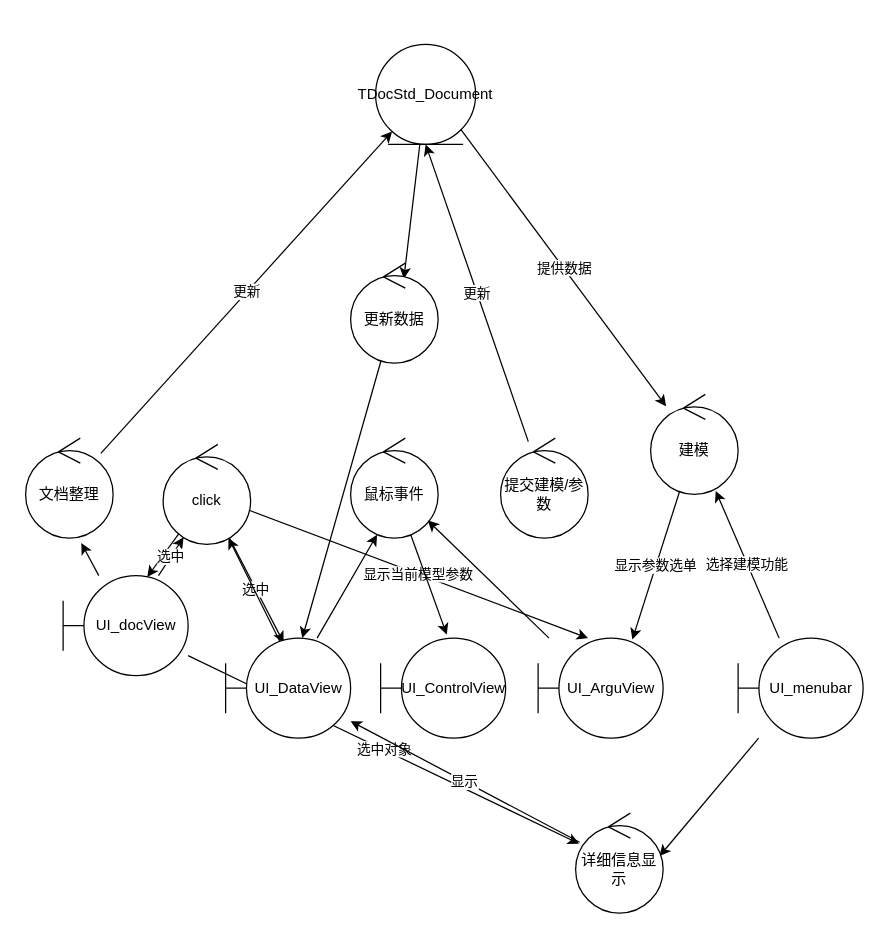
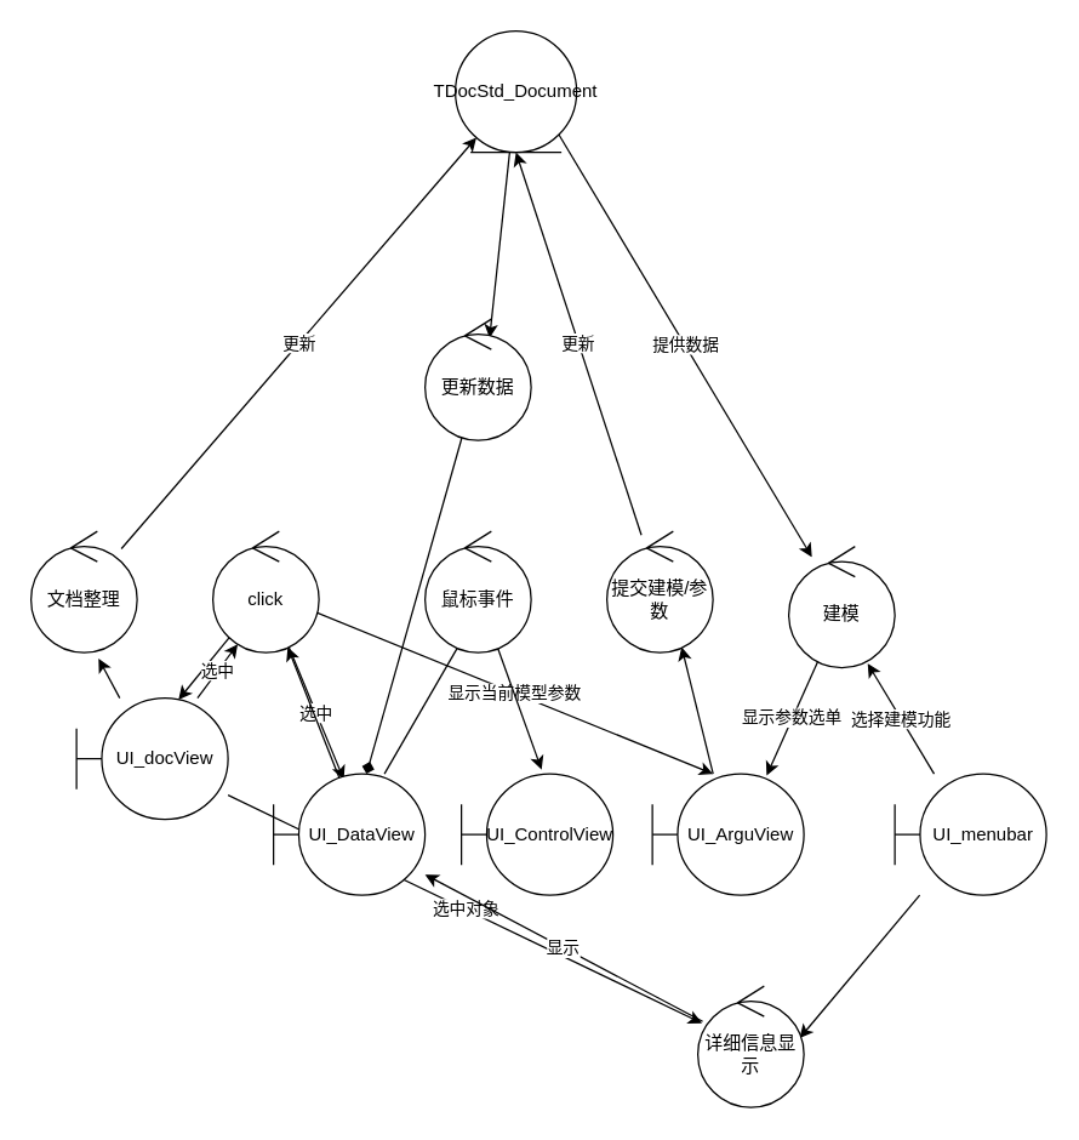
- <mxCell id="3" value="TDocStd_Document" style="ellipse;shape=umlEntity;whiteSpace=wrap;html=1;" parent="1" vertex="1"><mxGeometry x="300" y="35" width="80" height="80" as="geometry" /></mxCell>
+ <mxCell id="3" value="TDocStd_Document" style="ellipse;shape=umlEntity;whiteSpace=wrap;html=1;" parent="1" vertex="1"><mxGeometry x="300" y="20" width="80" height="80" as="geometry" /></mxCell>
- <mxCell id="25" value="建模" style="ellipse;shape=umlControl;whiteSpace=wrap;html=1;" parent="1" vertex="1"><mxGeometry x="520" y="315" width="70" height="80" as="geometry" /></mxCell>
+ <mxCell id="25" value="建模" style="ellipse;shape=umlControl;whiteSpace=wrap;html=1;" parent="1" vertex="1"><mxGeometry x="520" y="360" width="70" height="80" as="geometry" /></mxCell>
- <mxCell id="8" value="click" style="ellipse;shape=umlControl;whiteSpace=wrap;html=1;" parent="1" vertex="1"><mxGeometry x="130" y="355" width="70" height="80" as="geometry" /></mxCell>
+ <mxCell id="8" value="click" style="ellipse;shape=umlControl;whiteSpace=wrap;html=1;" parent="1" vertex="1"><mxGeometry x="140" y="350" width="70" height="80" as="geometry" /></mxCell>
- <mxCell id="14" style="edgeStyle=none;html=1;entryX=0.302;entryY=0.965;entryDx=0;entryDy=0;entryPerimeter=0;" parent="1" source="15" target="18" edge="1"><mxGeometry relative="1" as="geometry" /></mxCell>
+ <mxCell id="14" style="edgeStyle=none;html=1;entryX=0.302;entryY=0.965;entryDx=0;entryDy=0;entryPerimeter=0;endArrow=none;" parent="1" source="15" target="18" edge="1"><mxGeometry relative="1" as="geometry" /></mxCell>
- <mxCell id="19" style="edgeStyle=none;html=1;" parent="1" source="20" target="18" edge="1"><mxGeometry relative="1" as="geometry" /></mxCell>
+ <mxCell id="19" style="edgeStyle=none;html=1;entryX=0.704;entryY=0.953;entryDx=0;entryDy=0;entryPerimeter=0;" parent="1" source="20" target="27" edge="1"><mxGeometry relative="1" as="geometry" /></mxCell>
- <mxCell id="28" style="edgeStyle=none;html=1;" parent="1" source="29" target="15" edge="1"><mxGeometry relative="1" as="geometry" /></mxCell>
+ <mxCell id="28" style="edgeStyle=none;html=1;endArrow=diamond;" parent="1" source="29" target="15" edge="1"><mxGeometry relative="1" as="geometry" /></mxCell>
